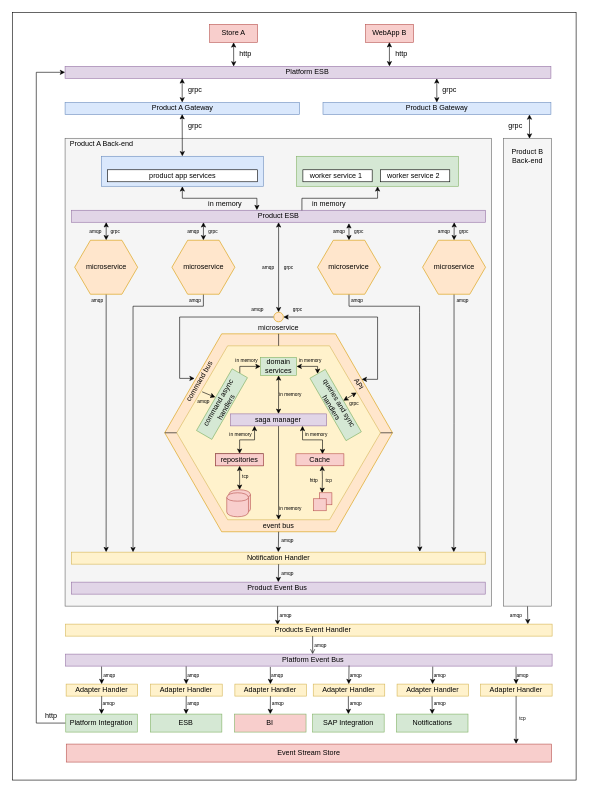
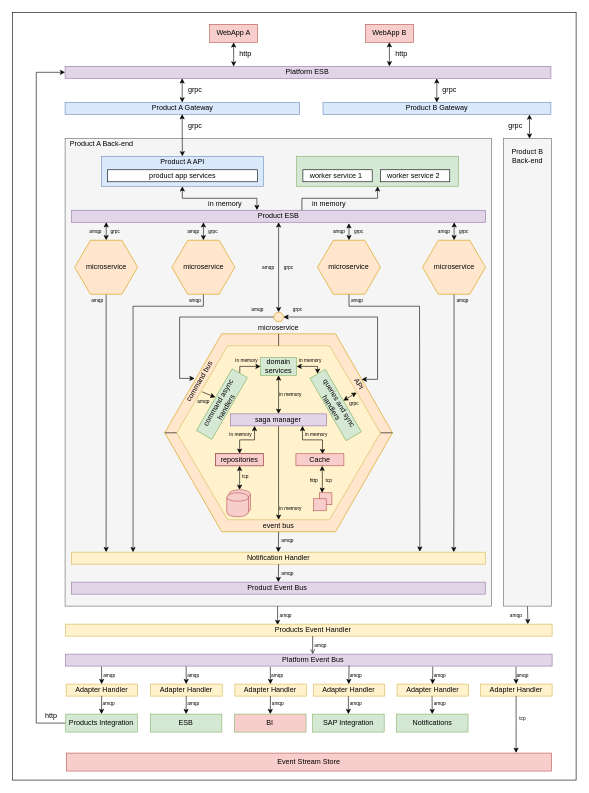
- <mxCell id="6" value="Store A" style="text;html=1;strokeColor=none;fillColor=none;align=center;verticalAlign=middle;whiteSpace=wrap;rounded=0;fontSize=12;" parent="1" vertex="1"><mxGeometry x="359" y="45" width="60" height="20" as="geometry" /></mxCell>
+ <mxCell id="6" value="WebApp A" style="text;html=1;strokeColor=none;fillColor=none;align=center;verticalAlign=middle;whiteSpace=wrap;rounded=0;fontSize=12;" parent="1" vertex="1"><mxGeometry x="359" y="45" width="60" height="20" as="geometry" /></mxCell>
+ <mxCell id="27" value="Product A API" style="text;html=1;strokeColor=none;fillColor=none;align=center;verticalAlign=middle;whiteSpace=wrap;rounded=0;fontSize=12;" parent="1" vertex="1"><mxGeometry x="250.75" y="260" width="105.5" height="20" as="geometry" /></mxCell>
- <mxCell id="160" value="Platform Integration" style="rounded=0;whiteSpace=wrap;html=1;fillColor=#d5e8d4;strokeColor=#82b366;" parent="1" vertex="1"><mxGeometry x="109.13" y="1190" width="119.25" height="30" as="geometry" /></mxCell>
+ <mxCell id="160" value="Products Integration" style="rounded=0;whiteSpace=wrap;html=1;fillColor=#d5e8d4;strokeColor=#82b366;" parent="1" vertex="1"><mxGeometry x="109.13" y="1190" width="119.25" height="30" as="geometry" /></mxCell>
- <mxCell id="169" value="Event Stream Store" style="rounded=0;whiteSpace=wrap;html=1;fillColor=#f8cecc;strokeColor=#b85450;" parent="1" vertex="1"><mxGeometry x="110" y="1240" width="809" height="30" as="geometry" /></mxCell>
+ <mxCell id="169" value="Event Stream Store" style="rounded=0;whiteSpace=wrap;html=1;fillColor=#f8cecc;strokeColor=#b85450;" parent="1" vertex="1"><mxGeometry x="110" y="1255" width="809" height="30" as="geometry" /></mxCell>
